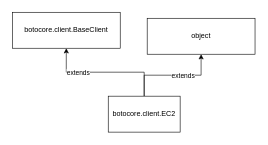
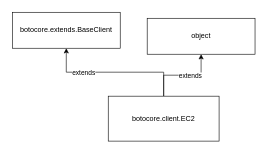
- <mxCell id="7" value="botocore.client.BaseClient" style="rounded=0;whiteSpace=wrap;html=1;" vertex="1" parent="1"><mxGeometry x="20" y="20" width="180" height="60" as="geometry" /></mxCell>
+ <mxCell id="7" value="botocore.extends.BaseClient" style="rounded=0;whiteSpace=wrap;html=1;" vertex="1" parent="1"><mxGeometry x="20" y="20" width="180" height="60" as="geometry" /></mxCell>
- <mxCell id="6" value="botocore.client.EC2" style="rounded=0;whiteSpace=wrap;html=1;" vertex="1" parent="1"><mxGeometry x="180" y="160" width="120" height="60" as="geometry" /></mxCell>
+ <mxCell id="6" value="botocore.client.EC2" style="rounded=0;whiteSpace=wrap;html=1;" vertex="1" parent="1"><mxGeometry x="180" y="160" width="185" height="75" as="geometry" /></mxCell>
